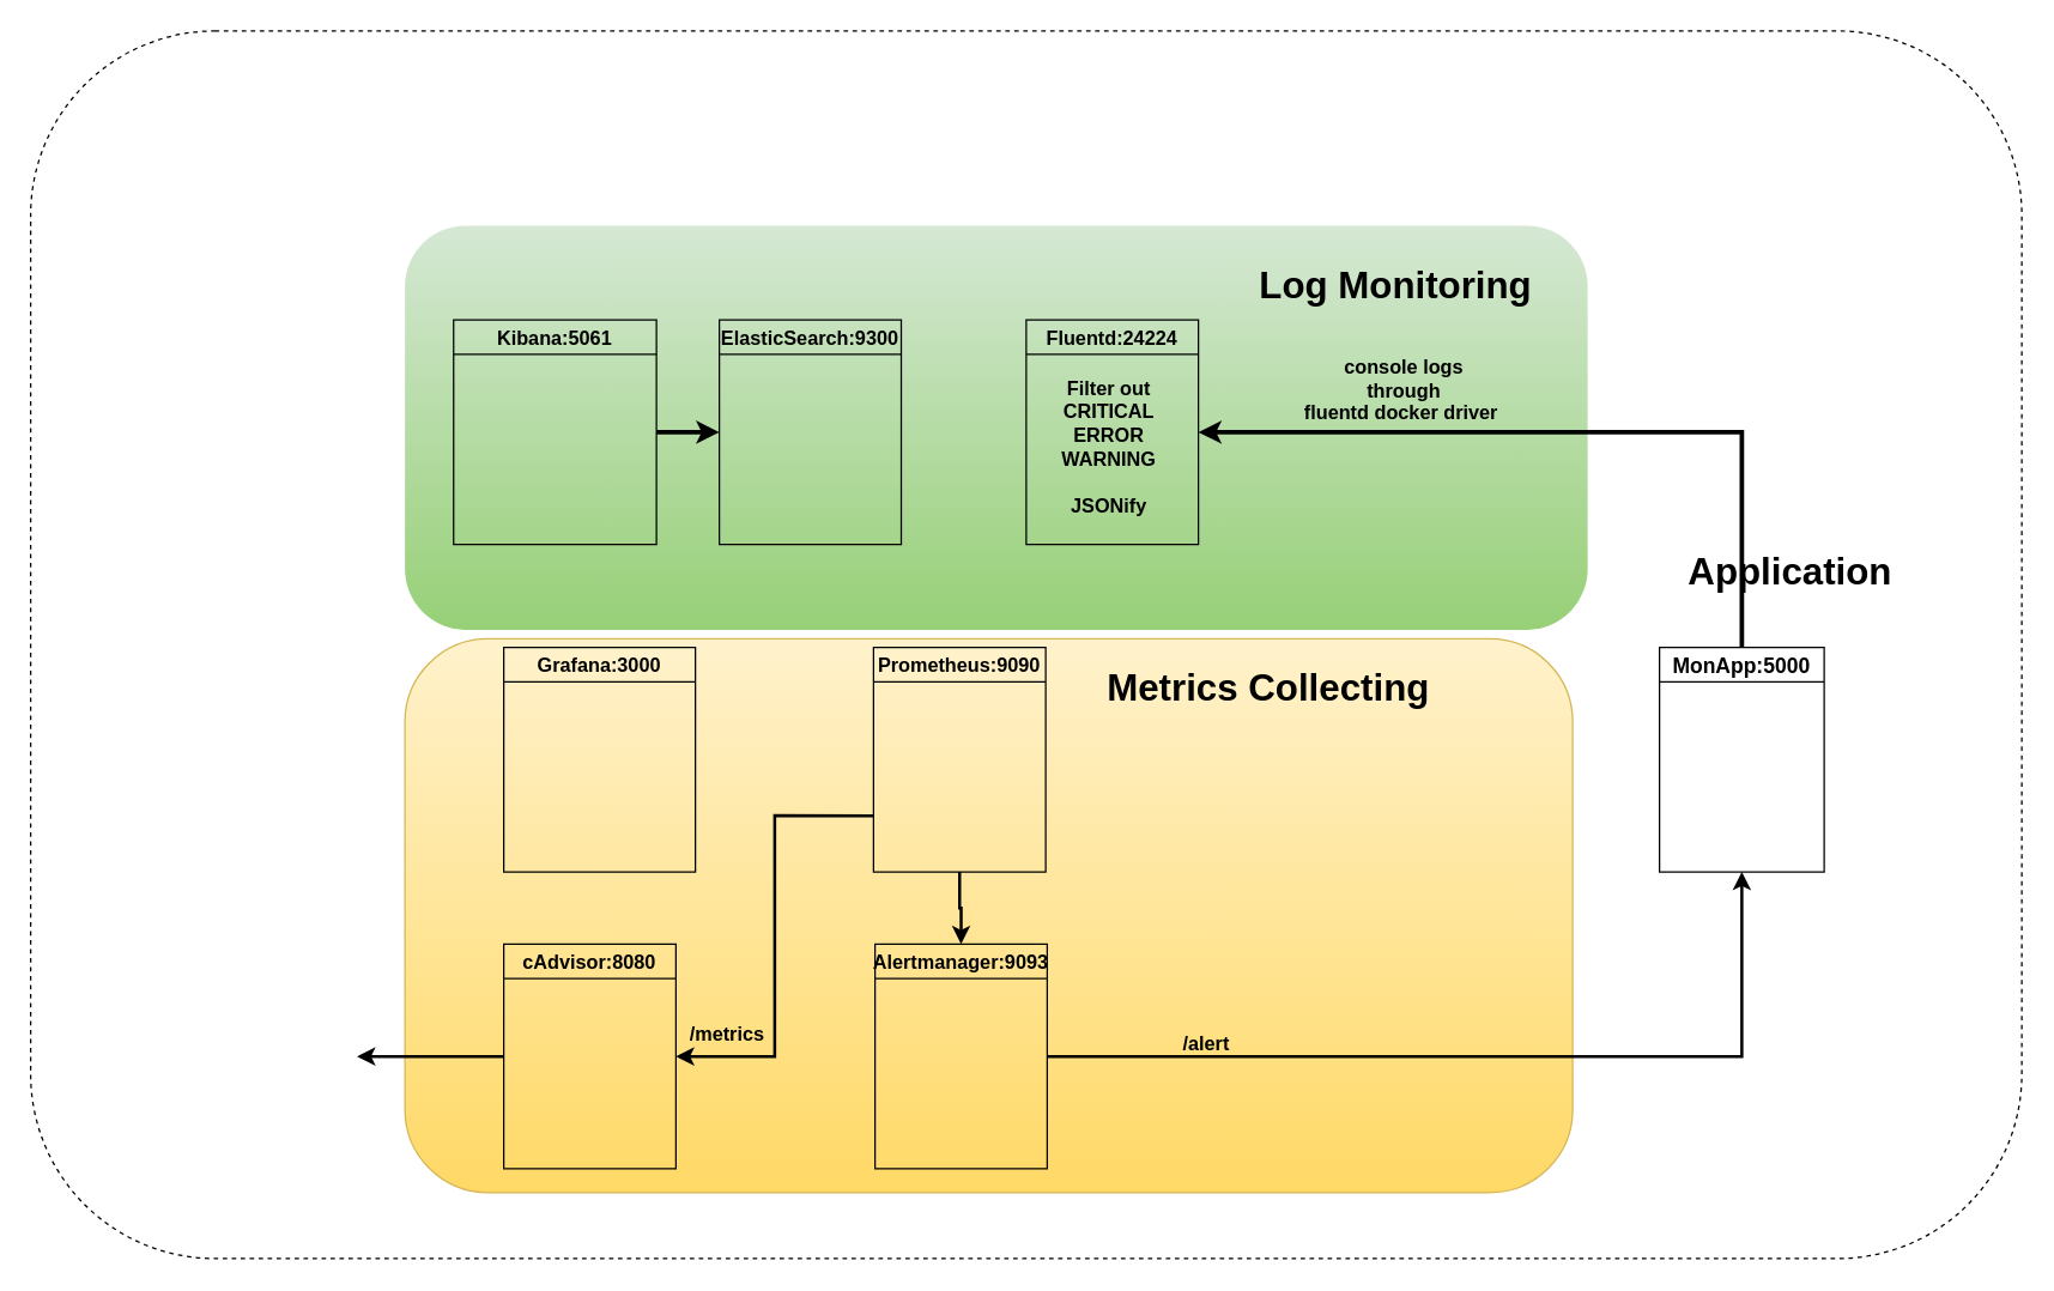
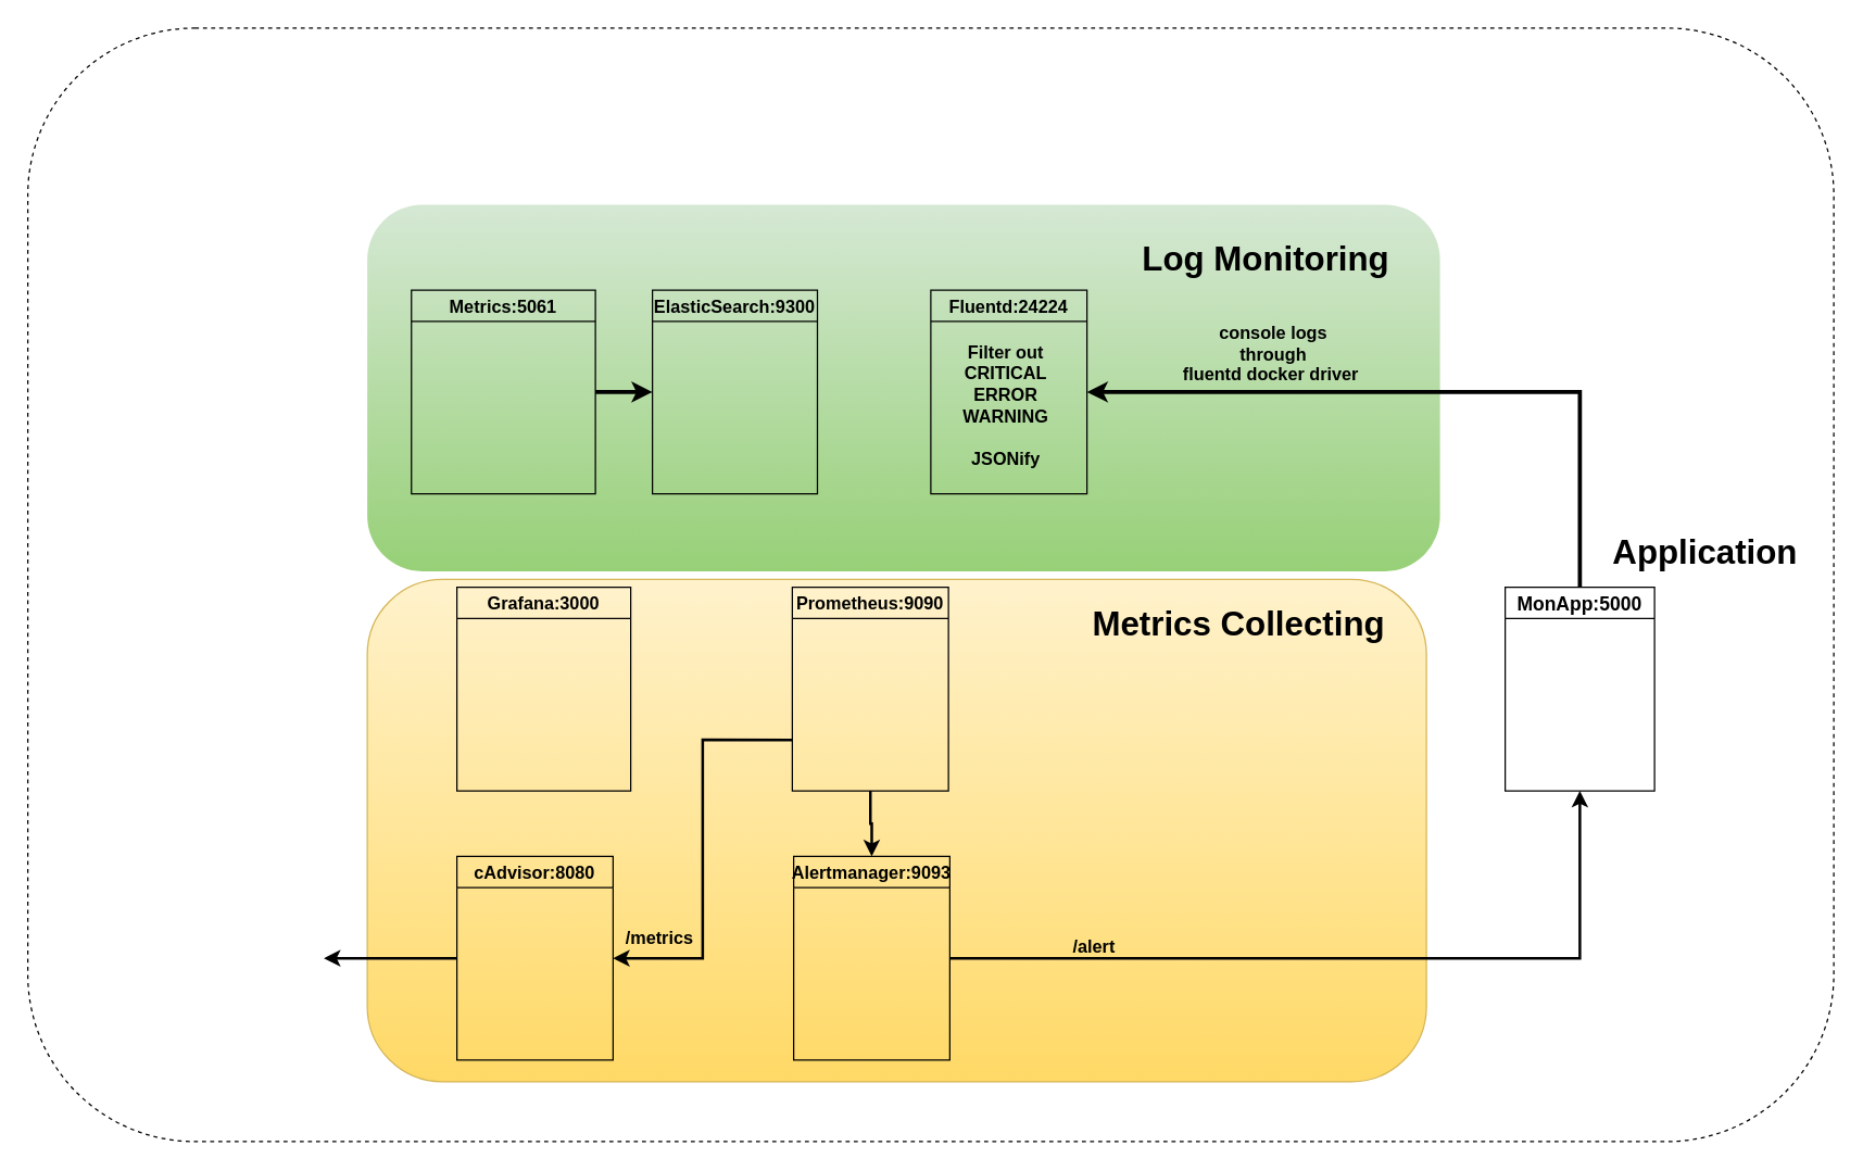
- <mxCell id="28" value="Kibana:5061" style="swimlane;fillColor=none;fontSize=13;startSize=23;fontStyle=1" parent="1" vertex="1"><mxGeometry x="302.5" y="213" width="135.5" height="150" as="geometry"><mxRectangle x="580" y="250" width="80" height="23" as="alternateBounds" /></mxGeometry></mxCell>
+ <mxCell id="28" value="Metrics:5061" style="swimlane;fillColor=none;fontSize=13;startSize=23;fontStyle=1" parent="1" vertex="1"><mxGeometry x="302.5" y="213" width="135.5" height="150" as="geometry"><mxRectangle x="580" y="250" width="80" height="23" as="alternateBounds" /></mxGeometry></mxCell>
- <mxCell id="33" value="Application" style="text;html=1;align=center;verticalAlign=middle;resizable=0;points=[];autosize=1;strokeColor=none;fontSize=25;fontStyle=1" parent="1" vertex="1"><mxGeometry x="1120" y="360" width="150" height="40" as="geometry" /></mxCell>
+ <mxCell id="33" value="Application" style="text;html=1;align=center;verticalAlign=middle;resizable=0;points=[];autosize=1;strokeColor=none;fontSize=25;fontStyle=1" parent="1" vertex="1"><mxGeometry x="1180" y="385" width="150" height="40" as="geometry" /></mxCell>
- <mxCell id="32" value="Metrics Collecting" style="text;html=1;strokeColor=none;fillColor=none;align=center;verticalAlign=middle;whiteSpace=wrap;rounded=0;labelBackgroundColor=none;fontSize=25;fontStyle=1" parent="1" vertex="1"><mxGeometry x="725" y="443" width="244" height="30" as="geometry" /></mxCell>
+ <mxCell id="32" value="Metrics Collecting" style="text;html=1;strokeColor=none;fillColor=none;align=center;verticalAlign=middle;whiteSpace=wrap;rounded=0;labelBackgroundColor=none;fontSize=25;fontStyle=1" parent="1" vertex="1"><mxGeometry x="790" y="443" width="244" height="30" as="geometry" /></mxCell>
